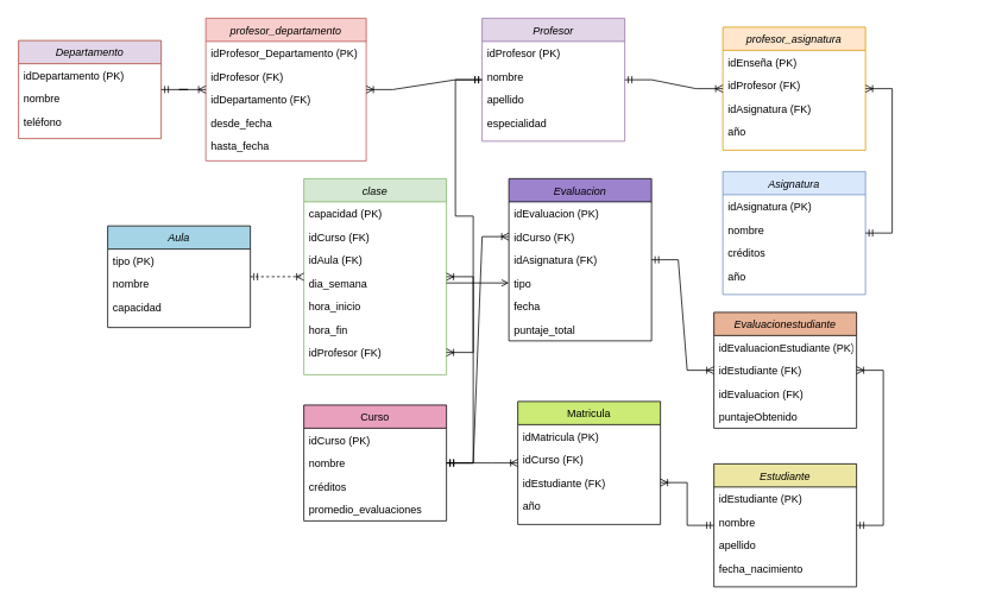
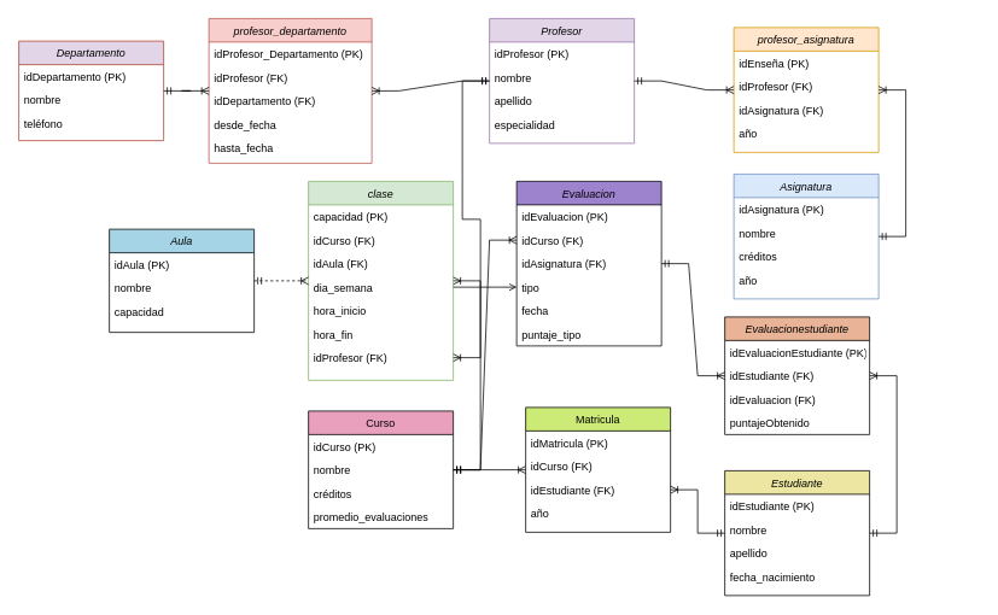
- <mxCell id="43" value="tipo (PK)" style="text;align=left;verticalAlign=top;spacingLeft=4;spacingRight=4;overflow=hidden;rotatable=0;points=[[0,0.5],[1,0.5]];portConstraint=eastwest;" parent="42" vertex="1"><mxGeometry y="26" width="160" height="26" as="geometry" /></mxCell>
+ <mxCell id="43" value="idAula (PK)" style="text;align=left;verticalAlign=top;spacingLeft=4;spacingRight=4;overflow=hidden;rotatable=0;points=[[0,0.5],[1,0.5]];portConstraint=eastwest;" parent="42" vertex="1"><mxGeometry y="26" width="160" height="26" as="geometry" /></mxCell>
- <mxCell id="54" value="puntaje_total" style="text;align=left;verticalAlign=top;spacingLeft=4;spacingRight=4;overflow=hidden;rotatable=0;points=[[0,0.5],[1,0.5]];portConstraint=eastwest;" vertex="1" parent="48"><mxGeometry y="156" width="160" height="26" as="geometry" /></mxCell>
+ <mxCell id="54" value="puntaje_tipo" style="text;align=left;verticalAlign=top;spacingLeft=4;spacingRight=4;overflow=hidden;rotatable=0;points=[[0,0.5],[1,0.5]];portConstraint=eastwest;" vertex="1" parent="48"><mxGeometry y="156" width="160" height="26" as="geometry" /></mxCell>
